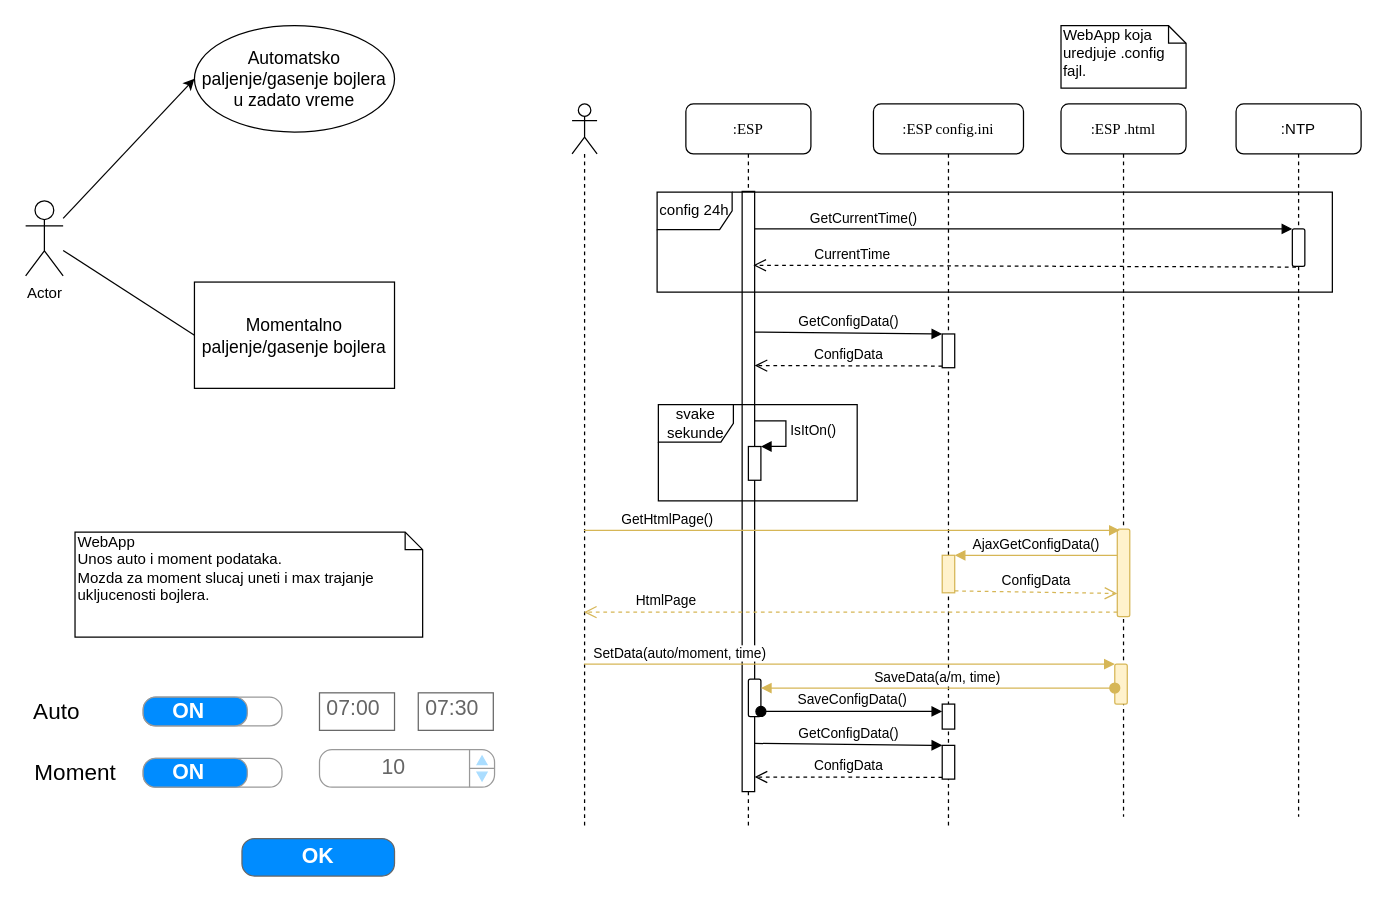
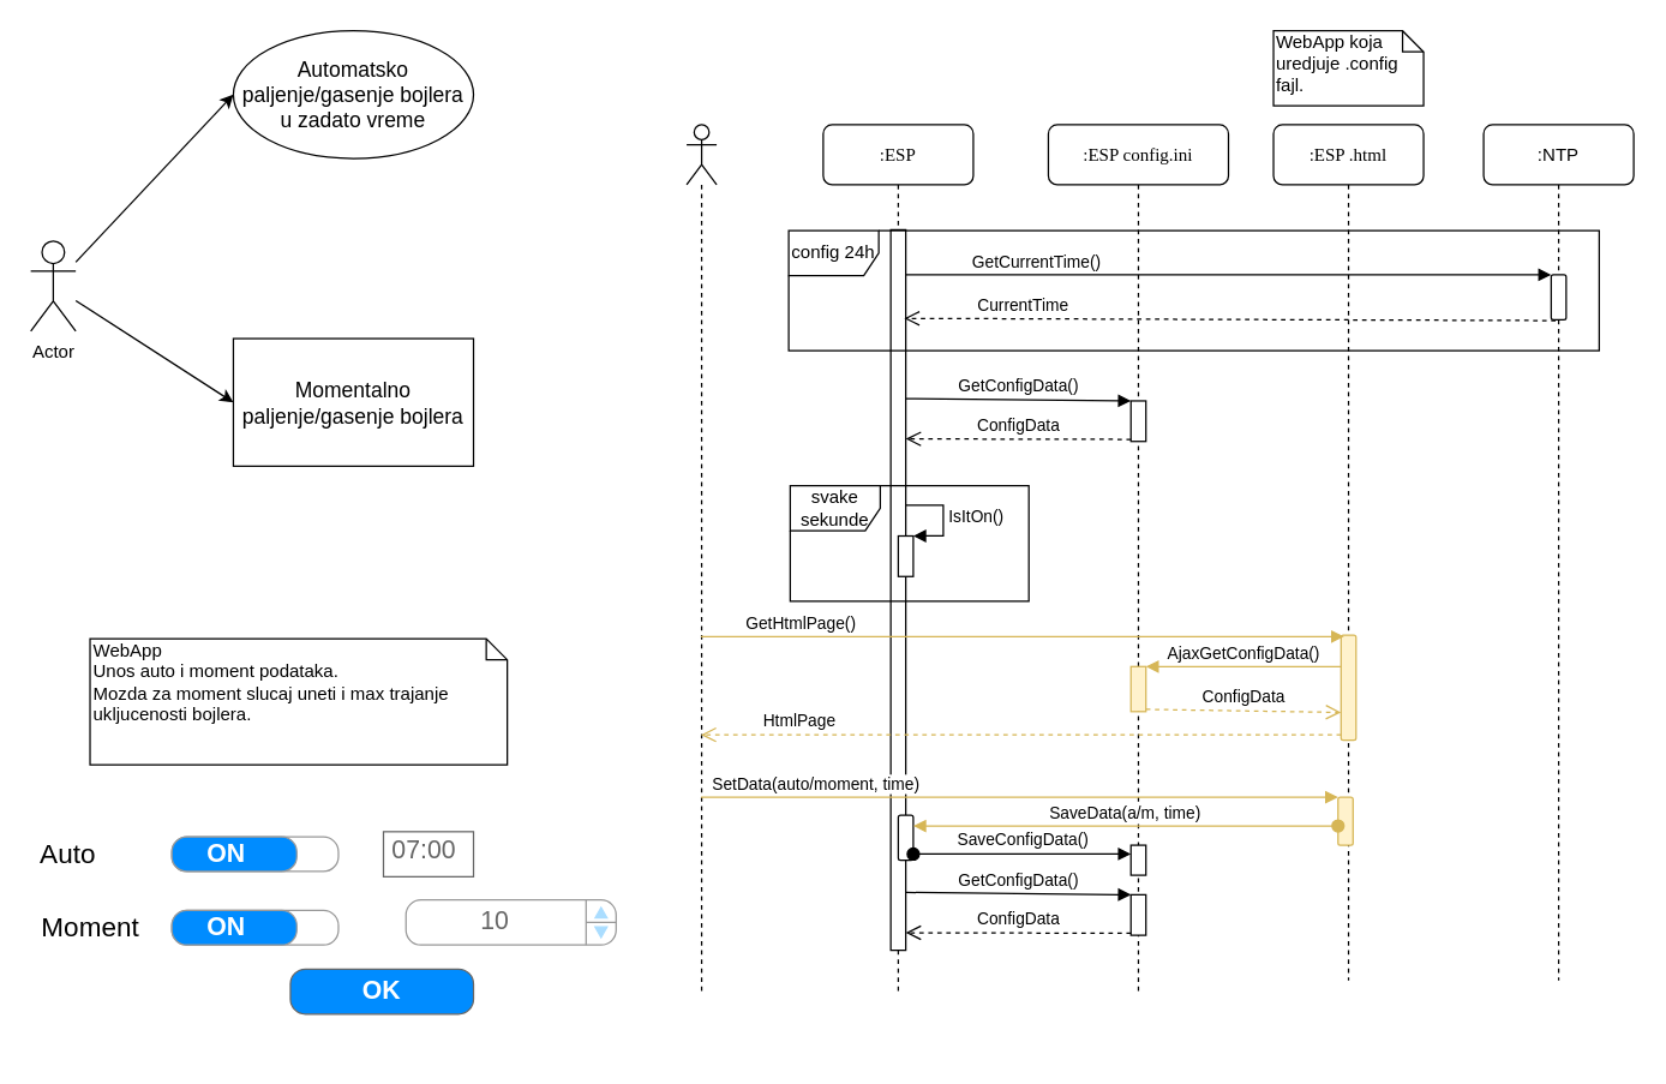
- <mxCell id="15" style="rounded=0;orthogonalLoop=1;jettySize=auto;html=1;entryX=0;entryY=0.5;entryDx=0;entryDy=0;endArrow=none;" parent="1" source="16" target="18" edge="1"><mxGeometry relative="1" as="geometry" /></mxCell>
+ <mxCell id="15" style="rounded=0;orthogonalLoop=1;jettySize=auto;html=1;entryX=0;entryY=0.5;entryDx=0;entryDy=0;" parent="1" source="16" target="18" edge="1"><mxGeometry relative="1" as="geometry" /></mxCell>
- <mxCell id="37" value="07:30" style="strokeWidth=1;shadow=0;dashed=0;align=center;html=1;shape=mxgraph.mockup.text.textBox;fillColor=#ffffff;fontColor=#666666;align=left;fontSize=17;spacingLeft=4;spacingTop=-3;strokeColor=#666666;mainText=" parent="1" vertex="1"><mxGeometry x="334" y="553.5" width="60" height="30" as="geometry" /></mxCell>
- <mxCell id="34" value="&lt;table cellpadding=&quot;0&quot; cellspacing=&quot;0&quot; style=&quot;width: 100% ; height: 100%&quot;&gt;&lt;tbody&gt;&lt;tr&gt;&lt;td style=&quot;width: 85%&quot;&gt;10&lt;/td&gt;&lt;td style=&quot;width: 15%&quot;&gt;&lt;/td&gt;&lt;/tr&gt;&lt;/tbody&gt;&lt;/table&gt;" style="strokeWidth=1;shadow=0;dashed=0;align=center;html=1;shape=mxgraph.mockup.forms.spinner;strokeColor=#999999;spinLayout=right;spinStyle=normal;adjStyle=triangle;fillColor=#aaddff;fontSize=17;fontColor=#666666;mainText=;html=1;overflow=fill;" parent="1" vertex="1"><mxGeometry x="255" y="599" width="140" height="30" as="geometry" /></mxCell>
+ <mxCell id="34" value="&lt;table cellpadding=&quot;0&quot; cellspacing=&quot;0&quot; style=&quot;width: 100% ; height: 100%&quot;&gt;&lt;tbody&gt;&lt;tr&gt;&lt;td style=&quot;width: 85%&quot;&gt;10&lt;/td&gt;&lt;td style=&quot;width: 15%&quot;&gt;&lt;/td&gt;&lt;/tr&gt;&lt;/tbody&gt;&lt;/table&gt;" style="strokeWidth=1;shadow=0;dashed=0;align=center;html=1;shape=mxgraph.mockup.forms.spinner;strokeColor=#999999;spinLayout=right;spinStyle=normal;adjStyle=triangle;fillColor=#aaddff;fontSize=17;fontColor=#666666;mainText=;html=1;overflow=fill;" parent="1" vertex="1"><mxGeometry x="270" y="599" width="140" height="30" as="geometry" /></mxCell>
- <mxCell id="40" value="OK" style="strokeWidth=1;shadow=0;dashed=0;align=center;html=1;shape=mxgraph.mockup.buttons.button;strokeColor=#666666;fontColor=#ffffff;mainText=;buttonStyle=round;fontSize=17;fontStyle=1;fillColor=#008cff;whiteSpace=wrap;" parent="1" vertex="1"><mxGeometry x="193" y="670" width="122" height="30" as="geometry" /></mxCell>
+ <mxCell id="40" value="OK" style="strokeWidth=1;shadow=0;dashed=0;align=center;html=1;shape=mxgraph.mockup.buttons.button;strokeColor=#666666;fontColor=#ffffff;mainText=;buttonStyle=round;fontSize=17;fontStyle=1;fillColor=#008cff;whiteSpace=wrap;" parent="1" vertex="1"><mxGeometry x="193" y="645" width="122" height="30" as="geometry" /></mxCell>
